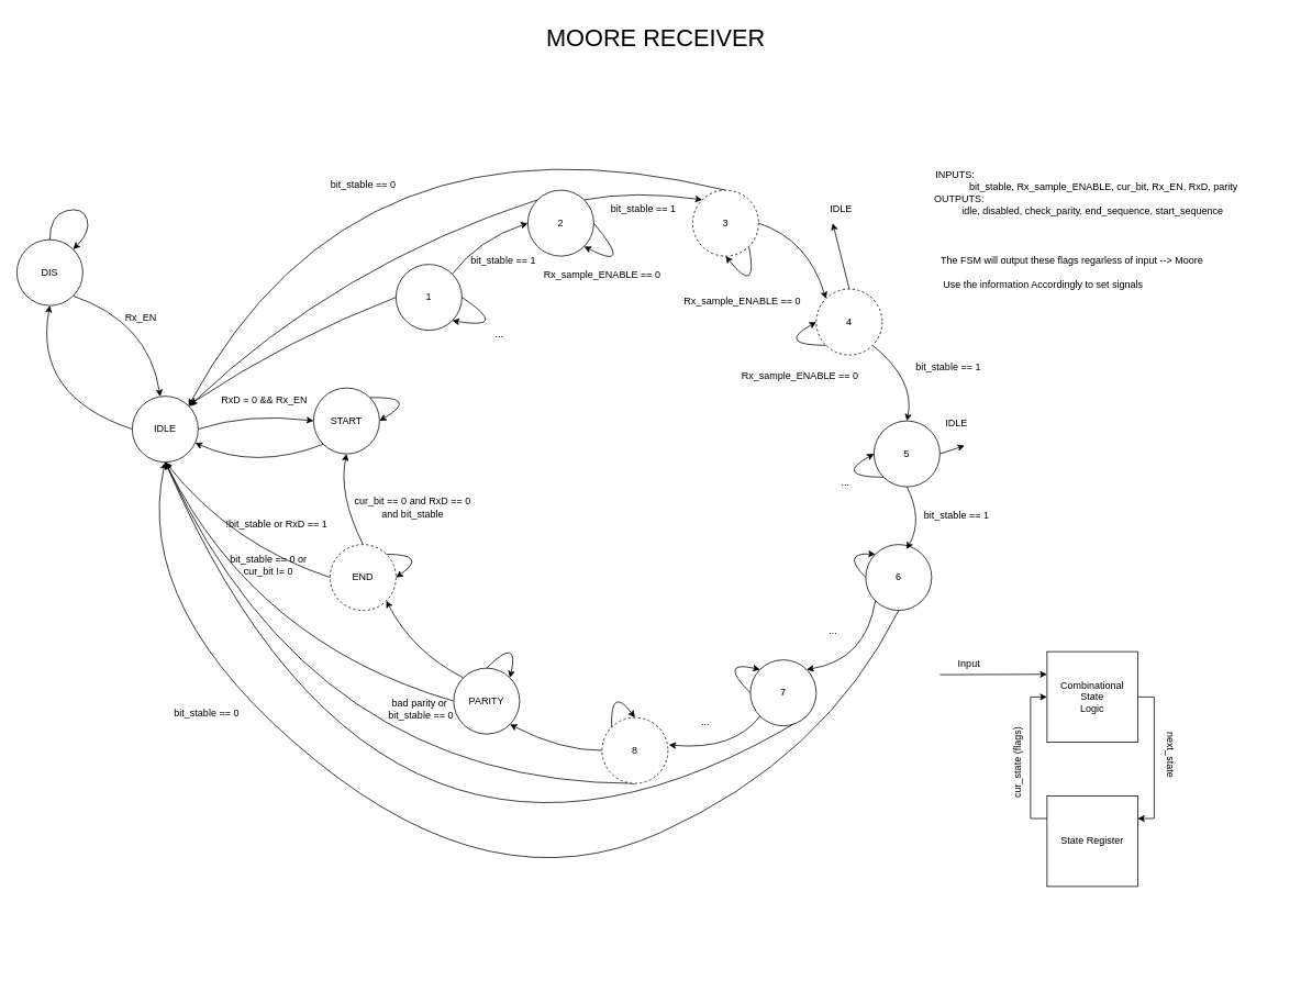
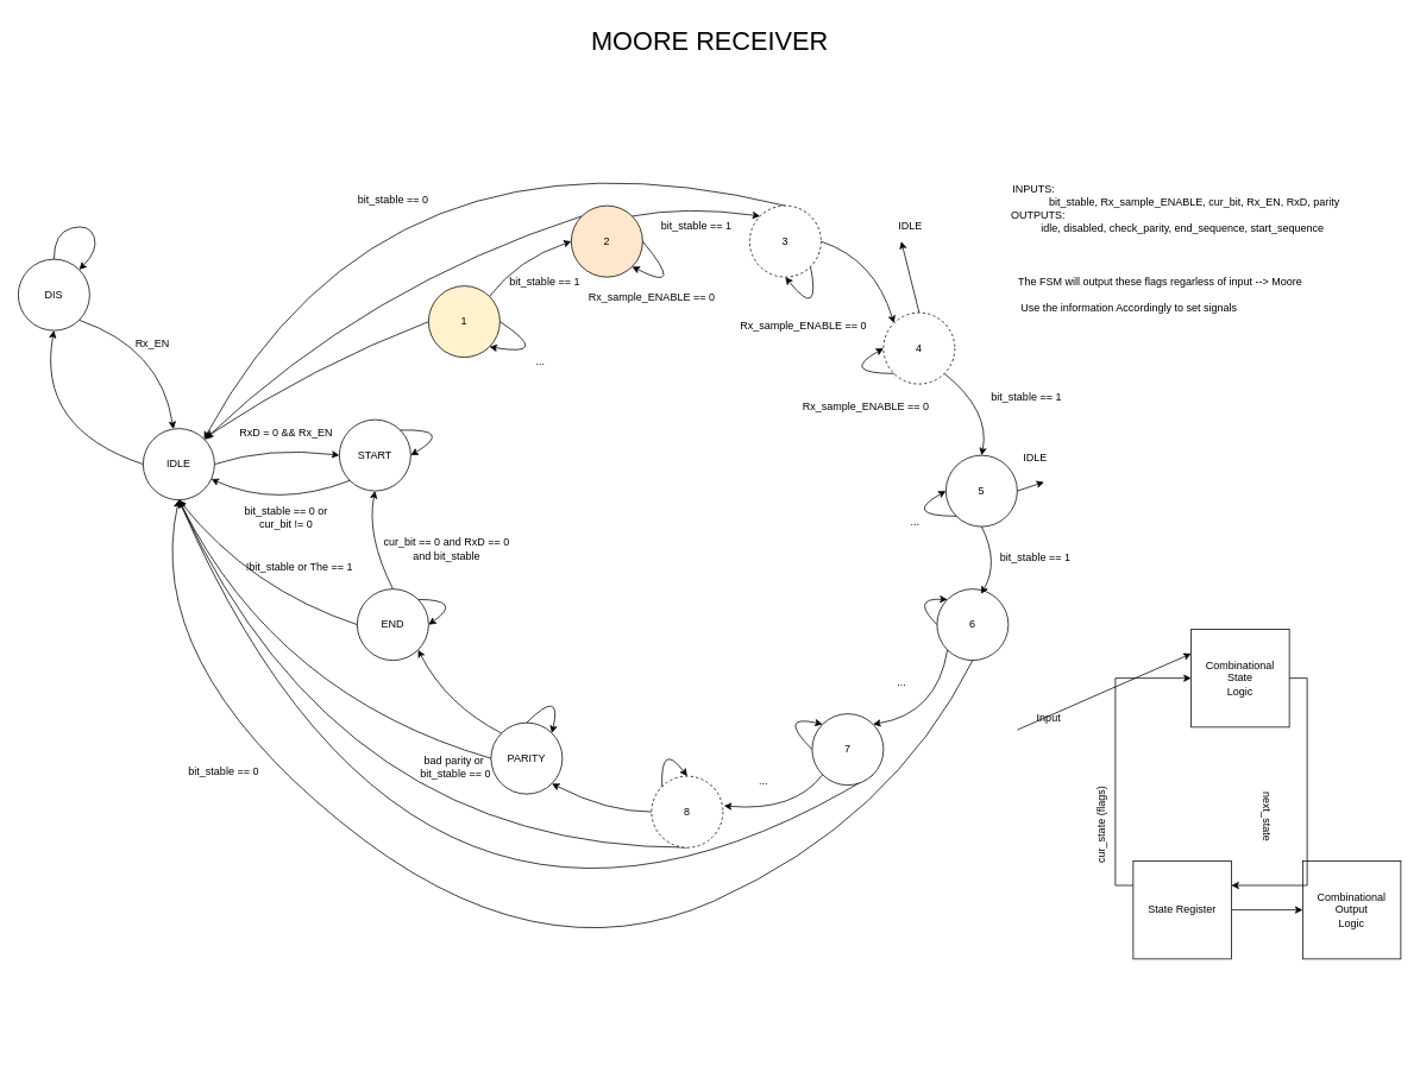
- <mxCell id="15" value="2" style="ellipse;whiteSpace=wrap;html=1;aspect=fixed;" parent="1" vertex="1"><mxGeometry x="640" y="230" width="80" height="80" as="geometry" /></mxCell>
+ <mxCell id="15" value="2" style="ellipse;whiteSpace=wrap;html=1;aspect=fixed;fillColor=#ffe6cc;" parent="1" vertex="1"><mxGeometry x="640" y="230" width="80" height="80" as="geometry" /></mxCell>
- <mxCell id="12" value="1" style="ellipse;whiteSpace=wrap;html=1;aspect=fixed;" parent="1" vertex="1"><mxGeometry x="480" y="320" width="80" height="80" as="geometry" /></mxCell>
+ <mxCell id="12" value="1" style="ellipse;whiteSpace=wrap;html=1;aspect=fixed;fillColor=#fff2cc;" parent="1" vertex="1"><mxGeometry x="480" y="320" width="80" height="80" as="geometry" /></mxCell>
- <mxCell id="66" value="!bit_stable or RxD == 1" style="text;html=1;align=center;verticalAlign=middle;resizable=0;points=[];autosize=1;strokeColor=none;fillColor=none;" parent="1" vertex="1"><mxGeometry x="260" y="620" width="150" height="30" as="geometry" /></mxCell>
+ <mxCell id="66" value="!bit_stable or The == 1" style="text;html=1;align=center;verticalAlign=middle;resizable=0;points=[];autosize=1;strokeColor=none;fillColor=none;" parent="1" vertex="1"><mxGeometry x="260" y="620" width="150" height="30" as="geometry" /></mxCell>
- <mxCell id="62" value="bit_stable == 0 or&lt;br&gt;cur_bit != 0" style="text;html=1;align=center;verticalAlign=middle;resizable=0;points=[];autosize=1;strokeColor=none;fillColor=none;" parent="1" vertex="1"><mxGeometry x="265" y="665" width="120" height="40" as="geometry" /></mxCell>
+ <mxCell id="62" value="bit_stable == 0 or&lt;br&gt;cur_bit != 0" style="text;html=1;align=center;verticalAlign=middle;resizable=0;points=[];autosize=1;strokeColor=none;fillColor=none;" parent="1" vertex="1"><mxGeometry x="260" y="560" width="120" height="40" as="geometry" /></mxCell>
- <mxCell id="37" value="END" style="ellipse;whiteSpace=wrap;html=1;aspect=fixed;dashed=1;" parent="1" vertex="1"><mxGeometry x="400" y="660" width="80" height="80" as="geometry" /></mxCell>
+ <mxCell id="37" value="END" style="ellipse;whiteSpace=wrap;html=1;aspect=fixed;" parent="1" vertex="1"><mxGeometry x="400" y="660" width="80" height="80" as="geometry" /></mxCell>
- <mxCell id="70" value="Combinational&lt;br&gt;State&lt;br&gt;Logic" style="whiteSpace=wrap;html=1;aspect=fixed;" parent="1" vertex="1"><mxGeometry x="1270" y="790" width="110" height="110" as="geometry" /></mxCell>
+ <mxCell id="70" value="Combinational&lt;br&gt;State&lt;br&gt;Logic" style="whiteSpace=wrap;html=1;aspect=fixed;" parent="1" vertex="1"><mxGeometry x="1335" y="705" width="110" height="110" as="geometry" /></mxCell>
+ <mxCell id="71" style="edgeStyle=orthogonalEdgeStyle;rounded=0;orthogonalLoop=1;jettySize=auto;html=1;exitX=1;exitY=0.5;exitDx=0;exitDy=0;entryX=0;entryY=0.5;entryDx=0;entryDy=0;" parent="1" source="73" target="68" edge="1"><mxGeometry relative="1" as="geometry" /></mxCell>
+ <mxCell id="68" value="Combinational&lt;br&gt;Output&lt;br&gt;Logic" style="whiteSpace=wrap;html=1;aspect=fixed;" parent="1" vertex="1"><mxGeometry x="1460" y="965" width="110" height="110" as="geometry" /></mxCell>
